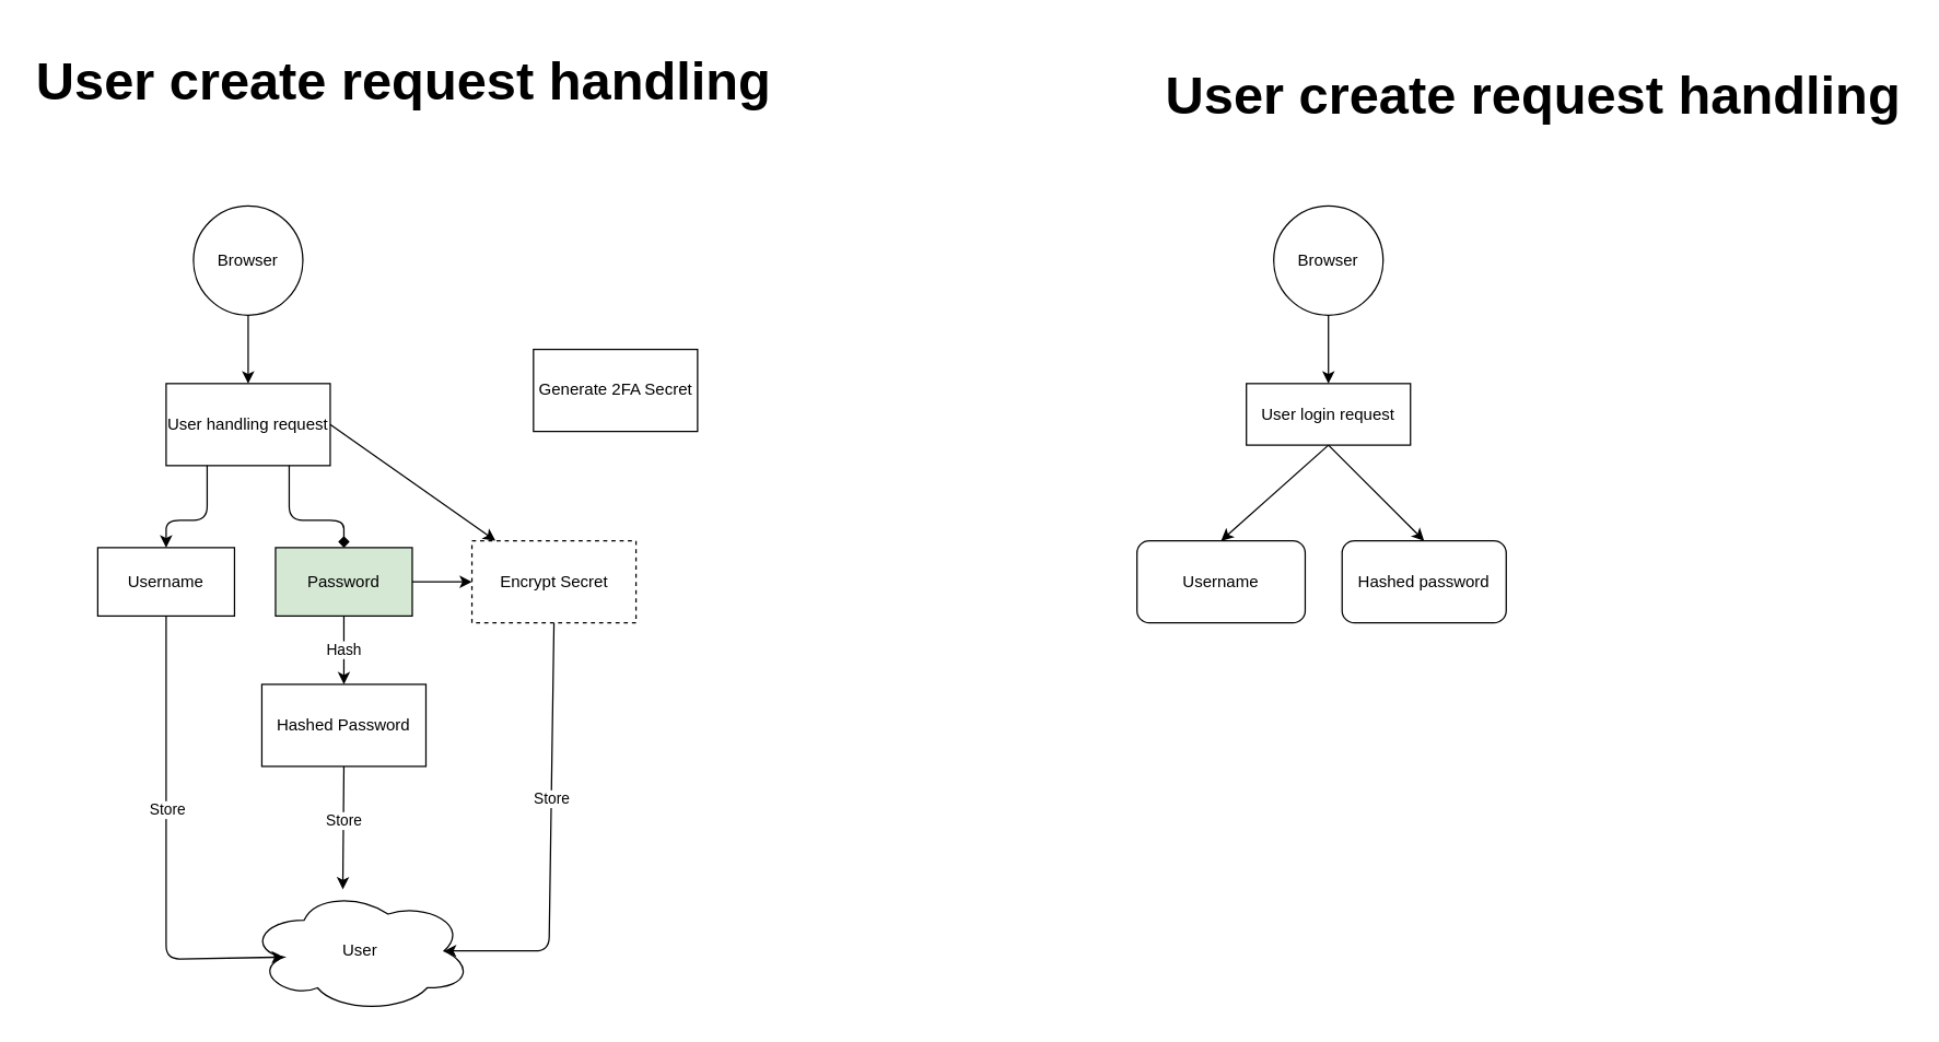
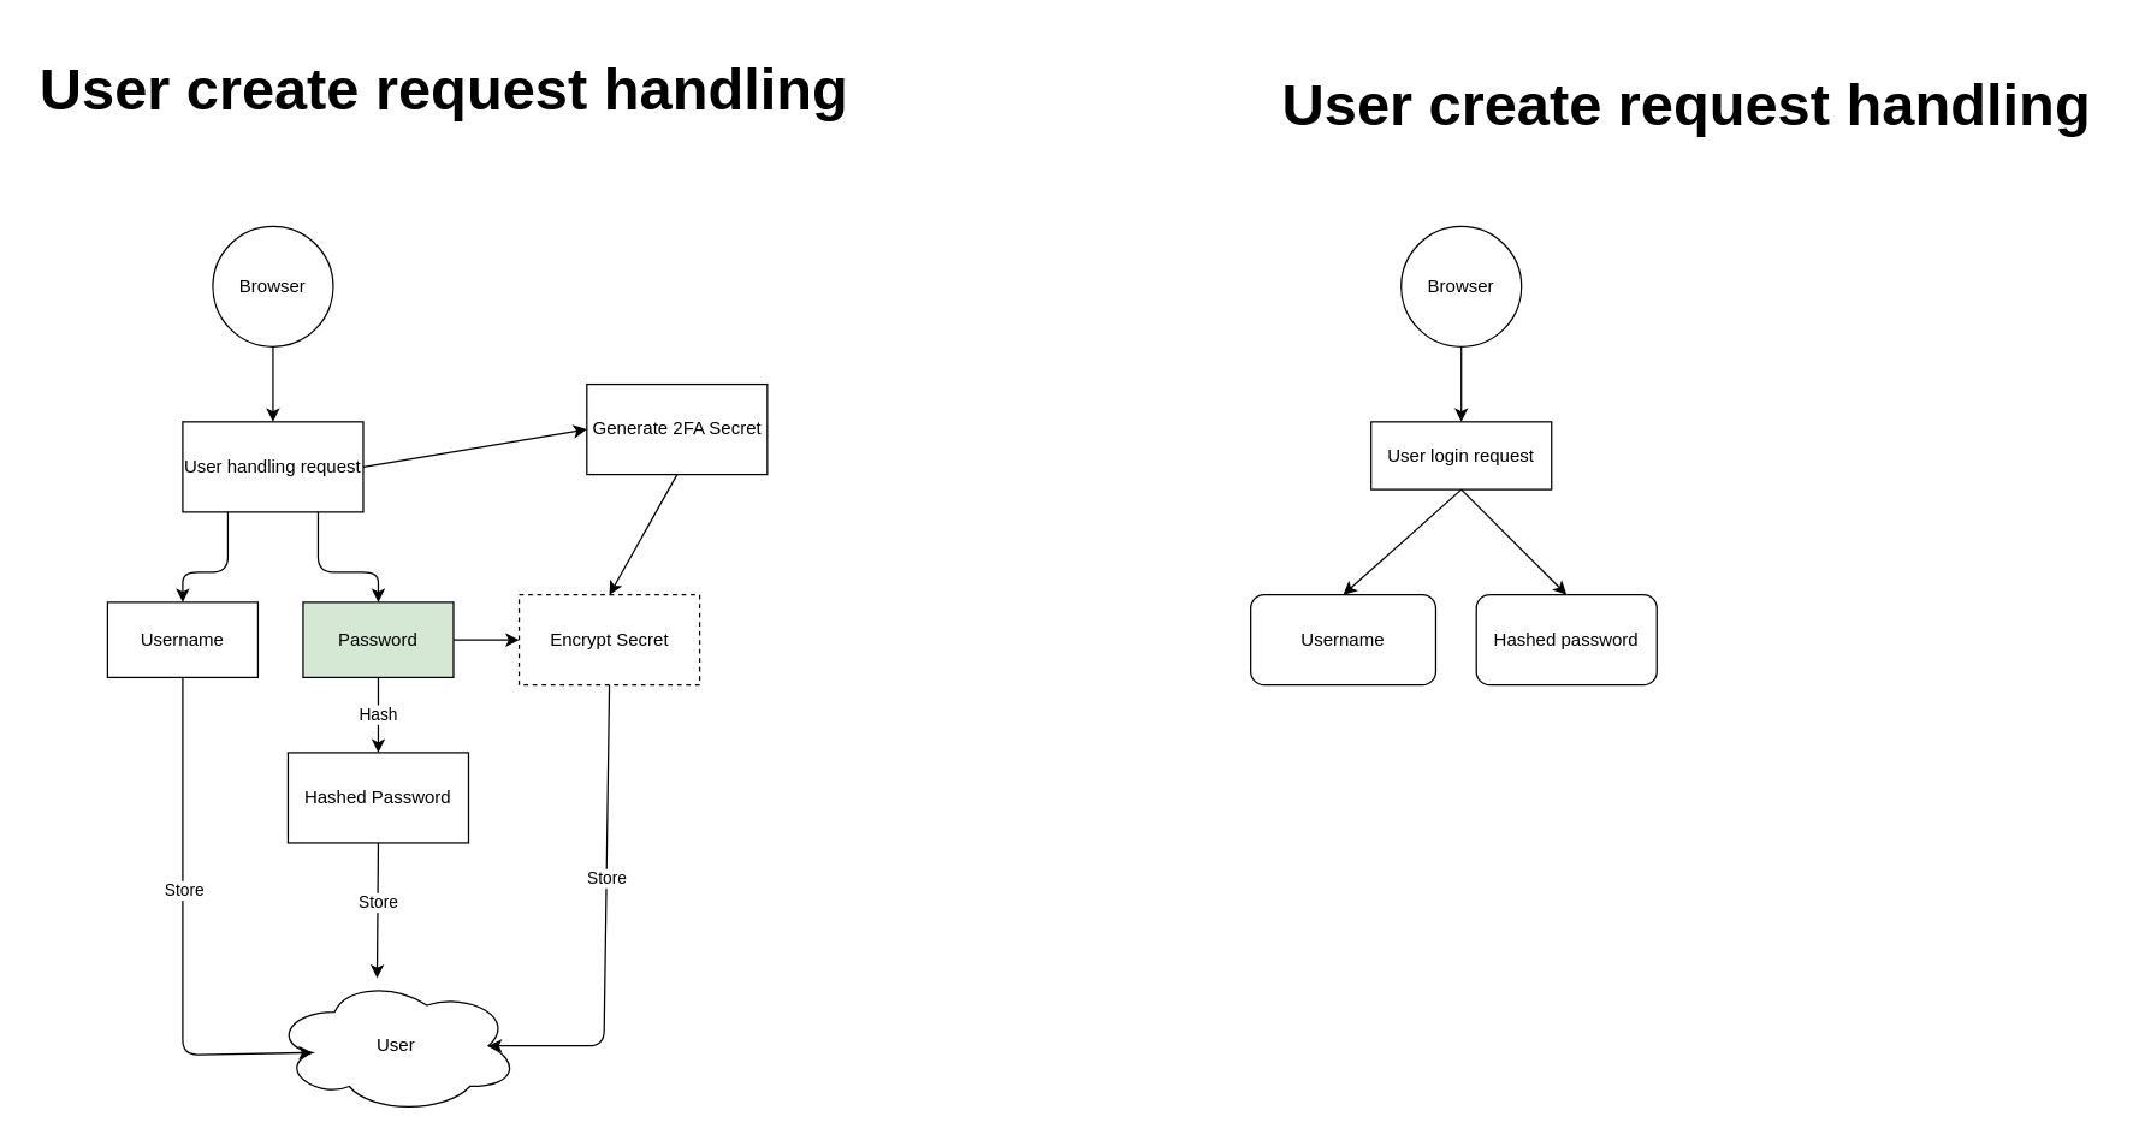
- <mxCell id="5" value="" style="endArrow=classic;html=1;exitX=1;exitY=0.5;exitDx=0;exitDy=0;" edge="1" parent="1" source="2" target="7"><mxGeometry width="50" height="50" relative="1" as="geometry"><mxPoint x="261" y="360" as="sourcePoint" /><mxPoint x="311" y="310" as="targetPoint" /></mxGeometry></mxCell>
+ <mxCell id="5" value="" style="endArrow=classic;html=1;exitX=1;exitY=0.5;exitDx=0;exitDy=0;entryX=0;entryY=0.5;entryDx=0;entryDy=0;" edge="1" parent="1" source="2" target="4"><mxGeometry width="50" height="50" relative="1" as="geometry"><mxPoint x="261" y="360" as="sourcePoint" /><mxPoint x="311" y="310" as="targetPoint" /></mxGeometry></mxCell>
+ <mxCell id="9" value="" style="endArrow=classic;html=1;exitX=0.5;exitY=1;exitDx=0;exitDy=0;entryX=0.5;entryY=0;entryDx=0;entryDy=0;" edge="1" parent="1" source="4" target="7"><mxGeometry width="50" height="50" relative="1" as="geometry"><mxPoint x="404.64" y="390" as="sourcePoint" /><mxPoint x="454.64" y="340" as="targetPoint" /></mxGeometry></mxCell>
- <mxCell id="14" value="" style="endArrow=diamond;html=1;exitX=0.75;exitY=1;exitDx=0;exitDy=0;entryX=0.5;entryY=0;entryDx=0;entryDy=0;" edge="1" parent="1" source="2" target="11"><mxGeometry width="50" height="50" relative="1" as="geometry"><mxPoint x="181" y="340" as="sourcePoint" /><mxPoint x="241" y="390" as="targetPoint" /><Array as="points"><mxPoint x="211" y="380" /><mxPoint x="251" y="380" /></Array></mxGeometry></mxCell>
+ <mxCell id="14" value="" style="endArrow=classic;html=1;exitX=0.75;exitY=1;exitDx=0;exitDy=0;entryX=0.5;entryY=0;entryDx=0;entryDy=0;" edge="1" parent="1" source="2" target="11"><mxGeometry width="50" height="50" relative="1" as="geometry"><mxPoint x="181" y="340" as="sourcePoint" /><mxPoint x="241" y="390" as="targetPoint" /><Array as="points"><mxPoint x="211" y="380" /><mxPoint x="251" y="380" /></Array></mxGeometry></mxCell>
